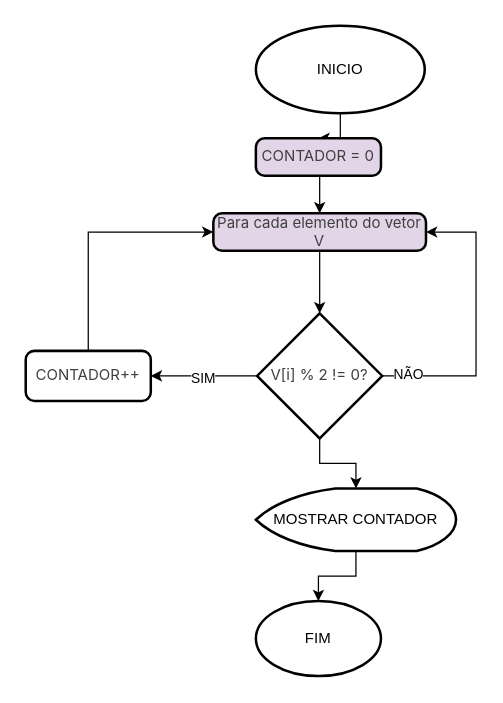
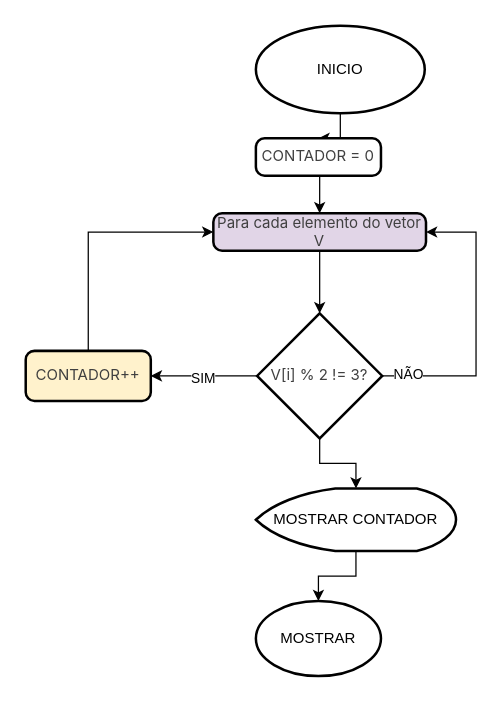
- <mxCell id="6" value="&lt;span style=&quot;color: rgb(64, 64, 64); font-family: Inter, system-ui, -apple-system, BlinkMacSystemFont, &amp;quot;Segoe UI&amp;quot;, Roboto, &amp;quot;Noto Sans&amp;quot;, Ubuntu, Cantarell, &amp;quot;Helvetica Neue&amp;quot;, Oxygen, &amp;quot;Open Sans&amp;quot;, sans-serif; text-align: left;&quot;&gt;&lt;font&gt;CONTADOR = 0&lt;/font&gt;&lt;/span&gt;" style="rounded=1;whiteSpace=wrap;html=1;absoluteArcSize=1;arcSize=14;strokeWidth=2;fillColor=#e1d5e7;" vertex="1" parent="1"><mxGeometry x="204" y="110" width="100" height="30" as="geometry" /></mxCell>
+ <mxCell id="6" value="&lt;span style=&quot;color: rgb(64, 64, 64); font-family: Inter, system-ui, -apple-system, BlinkMacSystemFont, &amp;quot;Segoe UI&amp;quot;, Roboto, &amp;quot;Noto Sans&amp;quot;, Ubuntu, Cantarell, &amp;quot;Helvetica Neue&amp;quot;, Oxygen, &amp;quot;Open Sans&amp;quot;, sans-serif; text-align: left;&quot;&gt;&lt;font&gt;CONTADOR = 0&lt;/font&gt;&lt;/span&gt;" style="rounded=1;whiteSpace=wrap;html=1;absoluteArcSize=1;arcSize=14;strokeWidth=2;" vertex="1" parent="1"><mxGeometry x="204" y="110" width="100" height="30" as="geometry" /></mxCell>
- <mxCell id="14" value="&lt;span style=&quot;color: rgb(64, 64, 64); font-family: Inter, system-ui, -apple-system, BlinkMacSystemFont, &amp;quot;Segoe UI&amp;quot;, Roboto, &amp;quot;Noto Sans&amp;quot;, Ubuntu, Cantarell, &amp;quot;Helvetica Neue&amp;quot;, Oxygen, &amp;quot;Open Sans&amp;quot;, sans-serif; text-align: left;&quot;&gt;&lt;font&gt;CONTADOR++&lt;/font&gt;&lt;/span&gt;" style="rounded=1;whiteSpace=wrap;html=1;absoluteArcSize=1;arcSize=14;strokeWidth=2;" vertex="1" parent="1"><mxGeometry x="20" y="280" width="100" height="40" as="geometry" /></mxCell>
+ <mxCell id="14" value="&lt;span style=&quot;color: rgb(64, 64, 64); font-family: Inter, system-ui, -apple-system, BlinkMacSystemFont, &amp;quot;Segoe UI&amp;quot;, Roboto, &amp;quot;Noto Sans&amp;quot;, Ubuntu, Cantarell, &amp;quot;Helvetica Neue&amp;quot;, Oxygen, &amp;quot;Open Sans&amp;quot;, sans-serif; text-align: left;&quot;&gt;&lt;font&gt;CONTADOR++&lt;/font&gt;&lt;/span&gt;" style="rounded=1;whiteSpace=wrap;html=1;absoluteArcSize=1;arcSize=14;strokeWidth=2;fillColor=#fff2cc;" vertex="1" parent="1"><mxGeometry x="20" y="280" width="100" height="40" as="geometry" /></mxCell>
- <mxCell id="12" value="&lt;span style=&quot;color: rgb(64, 64, 64); font-family: Inter, system-ui, -apple-system, BlinkMacSystemFont, &amp;quot;Segoe UI&amp;quot;, Roboto, &amp;quot;Noto Sans&amp;quot;, Ubuntu, Cantarell, &amp;quot;Helvetica Neue&amp;quot;, Oxygen, &amp;quot;Open Sans&amp;quot;, sans-serif; text-align: left;&quot;&gt;&lt;font&gt;V[i] % 2 != 0?&lt;/font&gt;&lt;/span&gt;" style="strokeWidth=2;html=1;shape=mxgraph.flowchart.decision;whiteSpace=wrap;" vertex="1" parent="1"><mxGeometry x="205" y="250" width="100" height="100" as="geometry" /></mxCell>
+ <mxCell id="12" value="&lt;span style=&quot;color: rgb(64, 64, 64); font-family: Inter, system-ui, -apple-system, BlinkMacSystemFont, &amp;quot;Segoe UI&amp;quot;, Roboto, &amp;quot;Noto Sans&amp;quot;, Ubuntu, Cantarell, &amp;quot;Helvetica Neue&amp;quot;, Oxygen, &amp;quot;Open Sans&amp;quot;, sans-serif; text-align: left;&quot;&gt;&lt;font&gt;V[i] % 2 != 3?&lt;/font&gt;&lt;/span&gt;" style="strokeWidth=2;html=1;shape=mxgraph.flowchart.decision;whiteSpace=wrap;" vertex="1" parent="1"><mxGeometry x="205" y="250" width="100" height="100" as="geometry" /></mxCell>
- <mxCell id="4" value="FIM" style="strokeWidth=2;html=1;shape=mxgraph.flowchart.start_1;whiteSpace=wrap;" vertex="1" parent="1"><mxGeometry x="204" y="480" width="100" height="60" as="geometry" /></mxCell>
+ <mxCell id="4" value="MOSTRAR" style="strokeWidth=2;html=1;shape=mxgraph.flowchart.start_1;whiteSpace=wrap;" vertex="1" parent="1"><mxGeometry x="204" y="480" width="100" height="60" as="geometry" /></mxCell>
